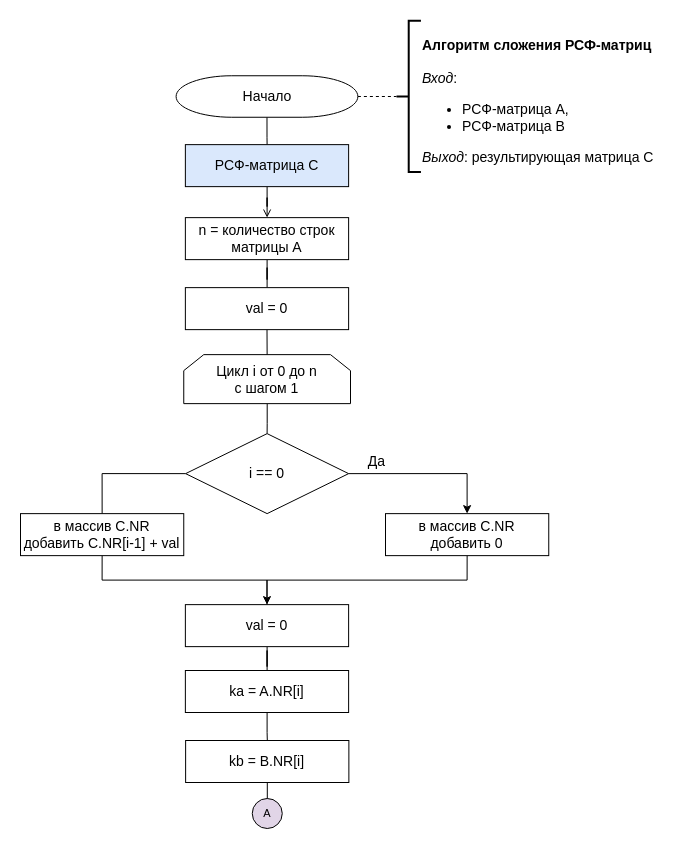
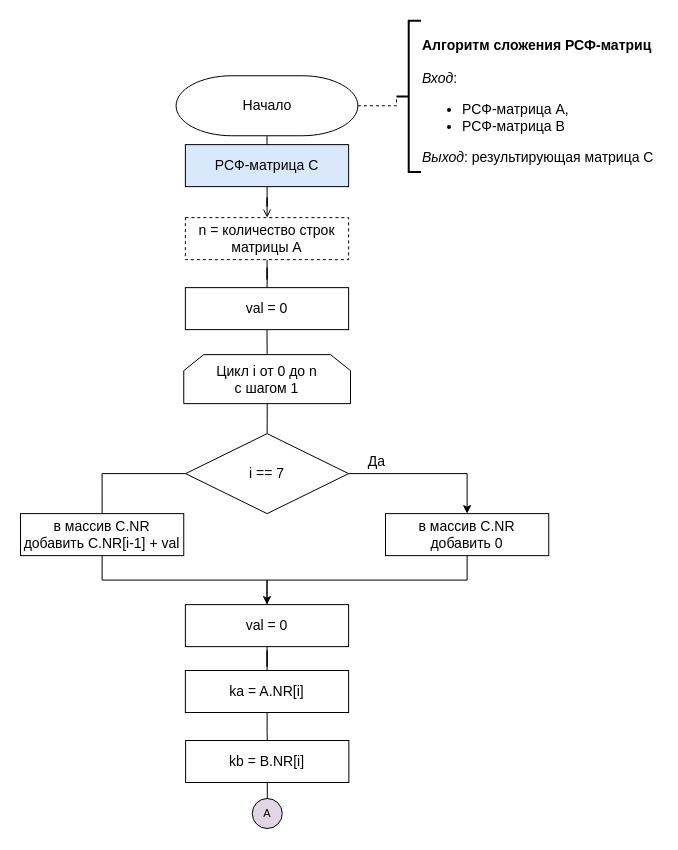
- <mxCell id="3" value="&lt;font style=&quot;font-size: 14px;&quot;&gt;Начало&lt;/font&gt;" style="strokeWidth=1;html=1;shape=mxgraph.flowchart.terminator;whiteSpace=wrap;fontSize=14;container=0;" parent="1" vertex="1"><mxGeometry x="175.6" y="75.25" width="181.783" height="41.5" as="geometry" /></mxCell>
+ <mxCell id="3" value="&lt;font style=&quot;font-size: 14px;&quot;&gt;Начало&lt;/font&gt;" style="strokeWidth=1;html=1;shape=mxgraph.flowchart.terminator;whiteSpace=wrap;fontSize=14;container=0;" parent="1" vertex="1"><mxGeometry x="175.6" y="75.25" width="181.783" height="60" as="geometry" /></mxCell>
- <mxCell id="7" value="n = количество строк матрицы А" style="rounded=0;whiteSpace=wrap;html=1;absoluteArcSize=1;arcSize=14;strokeWidth=1;fontSize=14;container=0;" parent="1" vertex="1"><mxGeometry x="184.87" y="217.13" width="163.25" height="42" as="geometry" /></mxCell>
+ <mxCell id="7" value="n = количество строк матрицы А" style="rounded=0;whiteSpace=wrap;html=1;absoluteArcSize=1;arcSize=14;strokeWidth=1;fontSize=14;container=0;dashed=1;" parent="1" vertex="1"><mxGeometry x="184.87" y="217.13" width="163.25" height="42" as="geometry" /></mxCell>
- <mxCell id="15" value="&lt;font style=&quot;font-size: 14px;&quot;&gt;i == 0&lt;/font&gt;" style="rhombus;whiteSpace=wrap;html=1;fontFamily=Helvetica;fontSize=11;fontColor=default;" parent="1" vertex="1"><mxGeometry x="185.12" y="433.13" width="163" height="80" as="geometry" /></mxCell>
+ <mxCell id="15" value="&lt;font style=&quot;font-size: 14px;&quot;&gt;i == 7&lt;/font&gt;" style="rhombus;whiteSpace=wrap;html=1;fontFamily=Helvetica;fontSize=11;fontColor=default;" parent="1" vertex="1"><mxGeometry x="185.12" y="433.13" width="163" height="80" as="geometry" /></mxCell>
